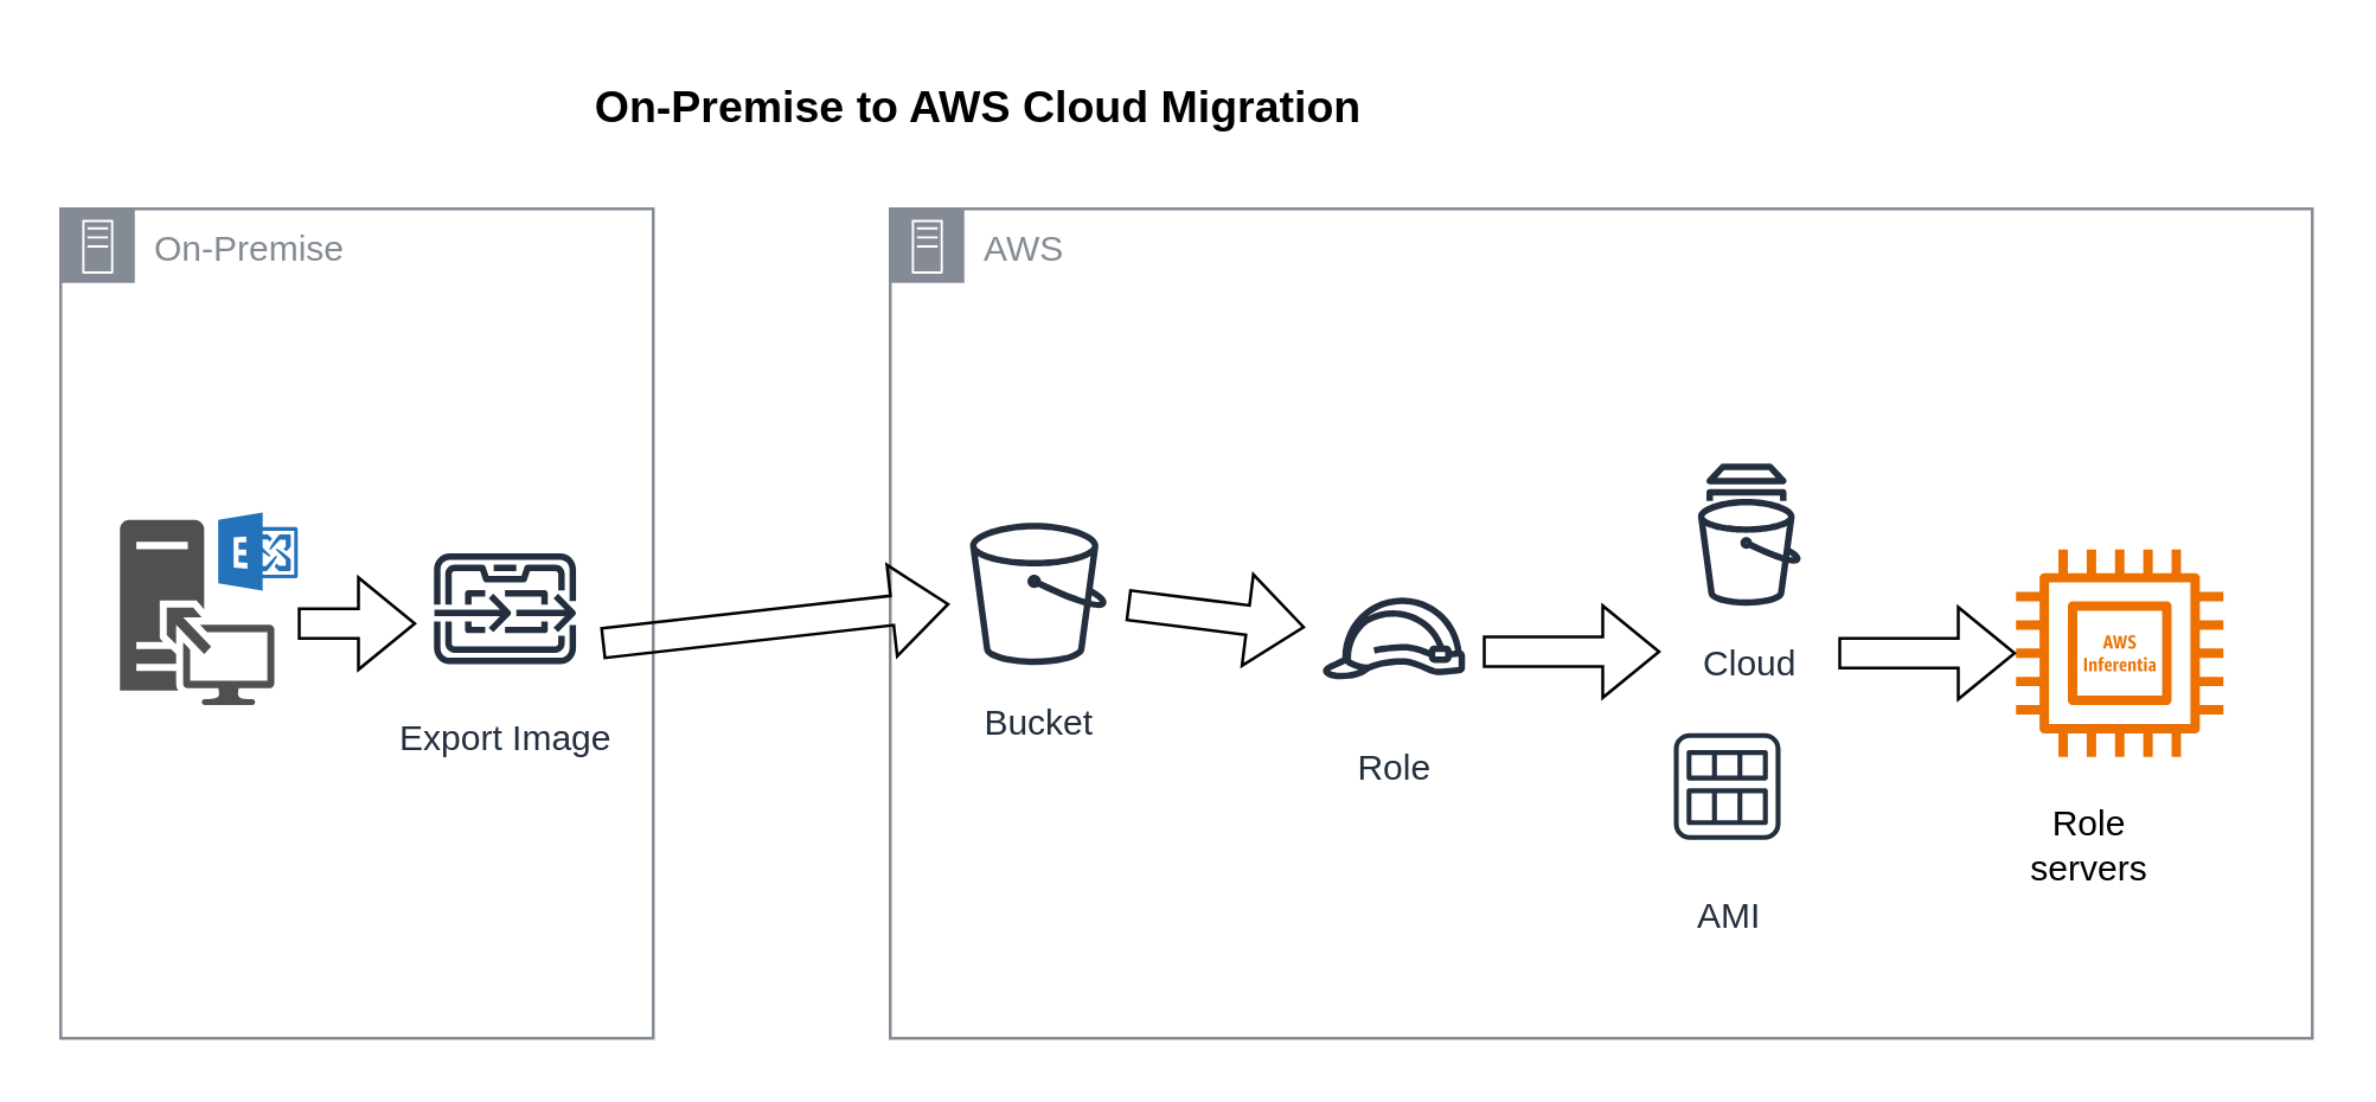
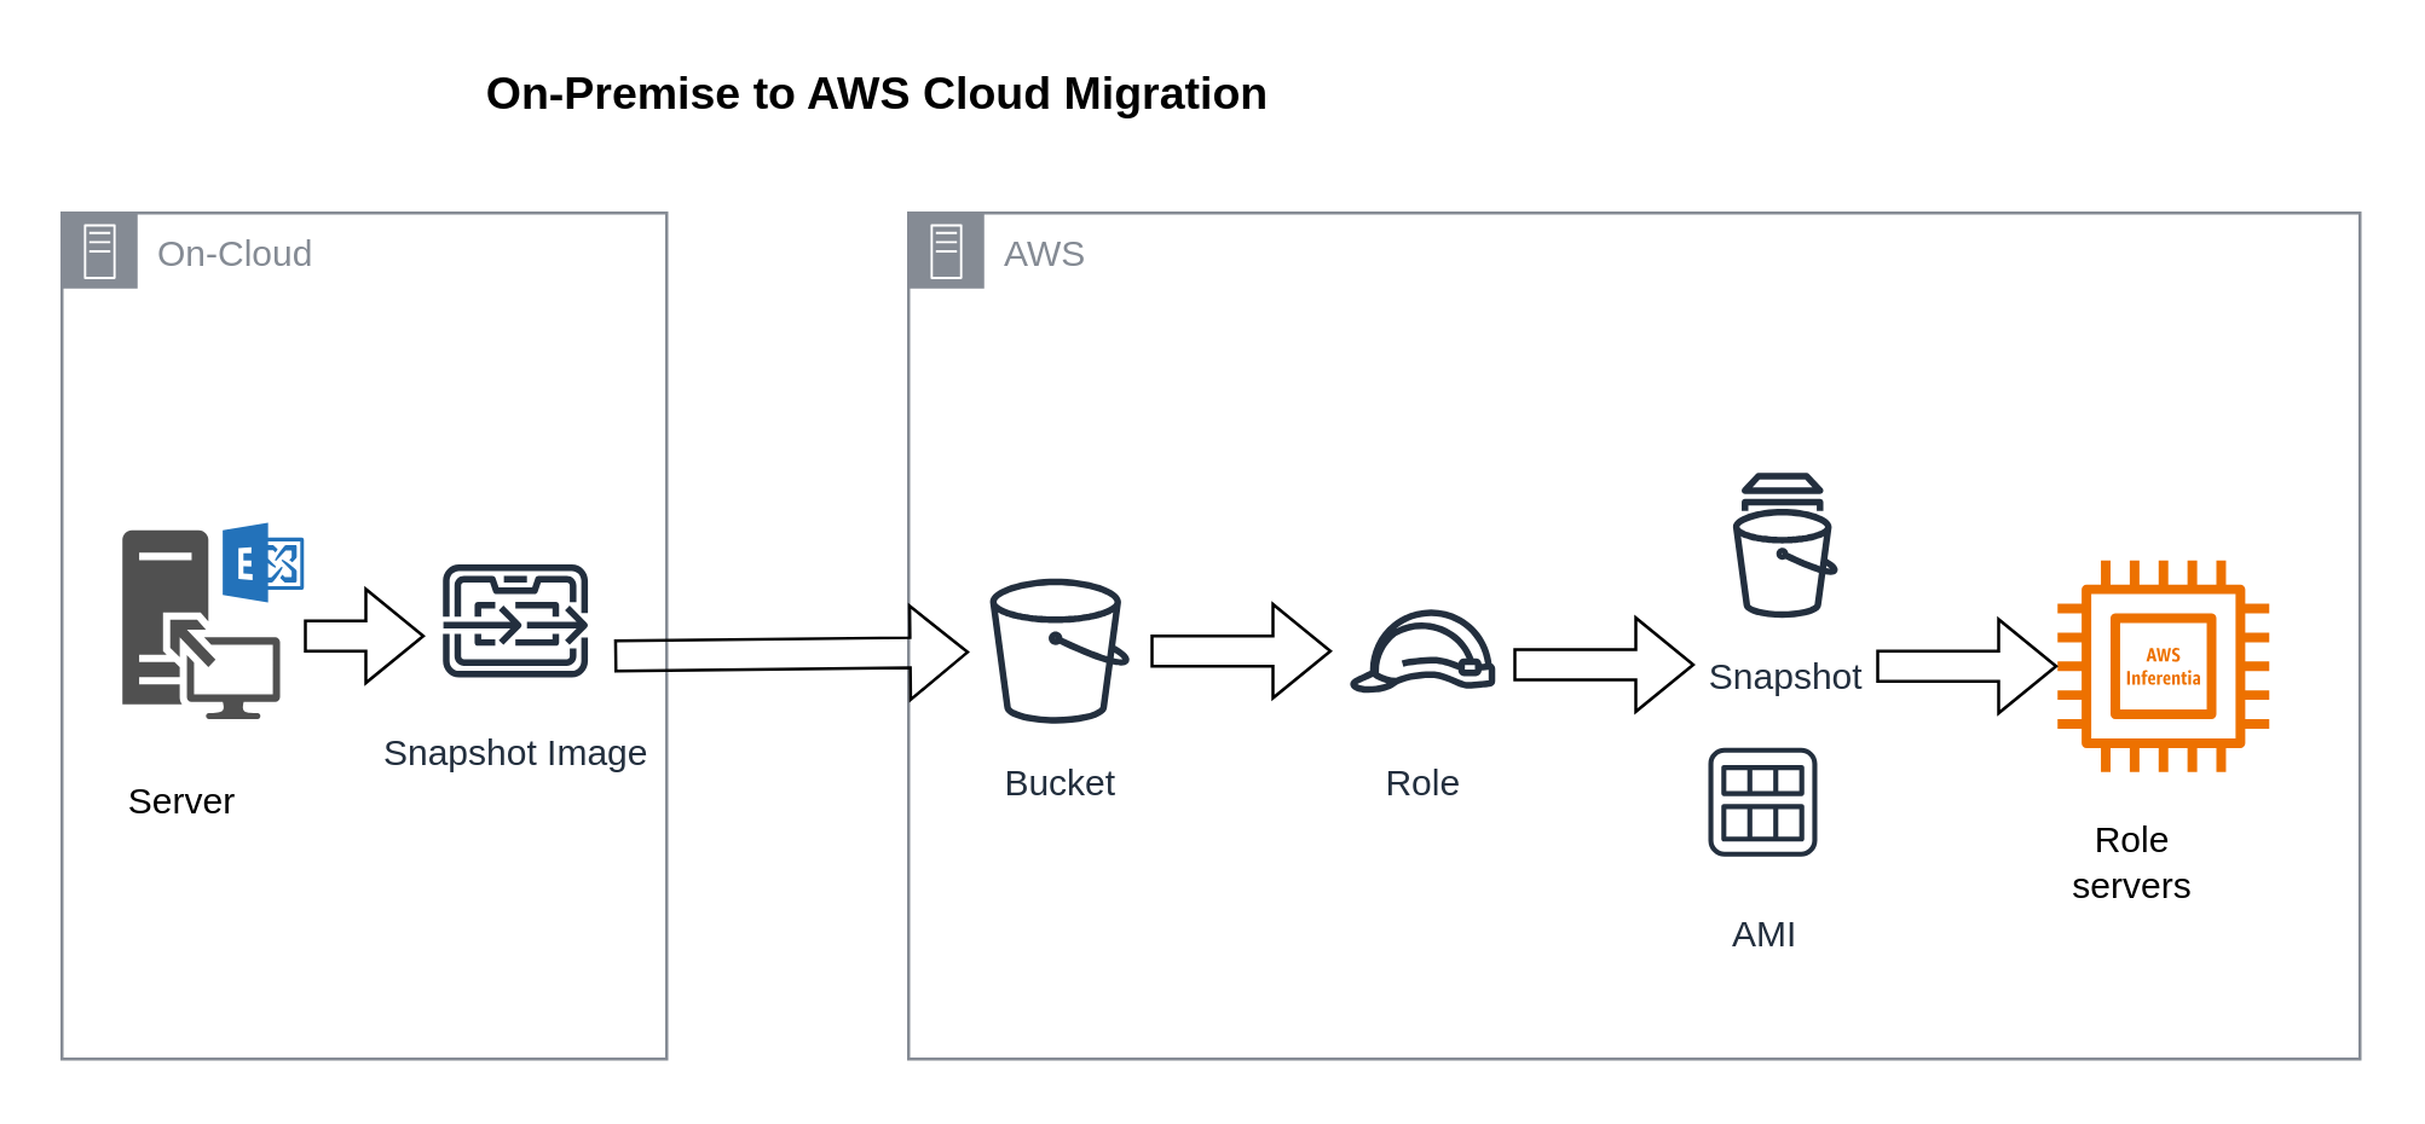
- <mxCell id="16" value="On-Premise to AWS Cloud Migration" style="text;html=1;align=center;verticalAlign=middle;whiteSpace=wrap;rounded=0;fontStyle=1;fontSize=15;" vertex="1" parent="1"><mxGeometry x="110" y="20" width="440" height="30" as="geometry" /></mxCell>
+ <mxCell id="16" value="On-Premise to AWS Cloud Migration" style="text;html=1;align=center;verticalAlign=middle;whiteSpace=wrap;rounded=0;fontStyle=1;fontSize=15;" vertex="1" parent="1"><mxGeometry x="70" y="15" width="440" height="30" as="geometry" /></mxCell>
- <mxCell id="2" value="On-Premise" style="sketch=0;outlineConnect=0;gradientColor=none;html=1;whiteSpace=wrap;fontSize=12;fontStyle=0;shape=mxgraph.aws4.group;grIcon=mxgraph.aws4.group_on_premise;strokeColor=#858B94;fillColor=none;verticalAlign=top;align=left;spacingLeft=30;fontColor=#858B94;dashed=0;" vertex="1" parent="1"><mxGeometry x="20" y="70" width="200" height="280" as="geometry" /></mxCell>
+ <mxCell id="2" value="On-Cloud" style="sketch=0;outlineConnect=0;gradientColor=none;html=1;whiteSpace=wrap;fontSize=12;fontStyle=0;shape=mxgraph.aws4.group;grIcon=mxgraph.aws4.group_on_premise;strokeColor=#858B94;fillColor=none;verticalAlign=top;align=left;spacingLeft=30;fontColor=#858B94;dashed=0;" vertex="1" parent="1"><mxGeometry x="20" y="70" width="200" height="280" as="geometry" /></mxCell>
- <mxCell id="9" value="Bucket" style="sketch=0;outlineConnect=0;fontColor=#232F3E;gradientColor=none;strokeColor=#232F3E;fillColor=#ffffff;dashed=0;verticalLabelPosition=bottom;verticalAlign=top;align=center;html=1;fontSize=12;fontStyle=0;aspect=fixed;shape=mxgraph.aws4.resourceIcon;resIcon=mxgraph.aws4.bucket;" vertex="1" parent="1"><mxGeometry x="320" y="170" width="60" height="60" as="geometry" /></mxCell>
+ <mxCell id="9" value="Bucket" style="sketch=0;outlineConnect=0;fontColor=#232F3E;gradientColor=none;strokeColor=#232F3E;fillColor=#ffffff;dashed=0;verticalLabelPosition=bottom;verticalAlign=top;align=center;html=1;fontSize=12;fontStyle=0;aspect=fixed;shape=mxgraph.aws4.resourceIcon;resIcon=mxgraph.aws4.bucket;" vertex="1" parent="1"><mxGeometry x="320" y="185" width="60" height="60" as="geometry" /></mxCell>
- <mxCell id="18" value="Cloud" style="sketch=0;outlineConnect=0;fontColor=#232F3E;gradientColor=none;strokeColor=#232F3E;fillColor=#ffffff;dashed=0;verticalLabelPosition=bottom;verticalAlign=top;align=center;html=1;fontSize=12;fontStyle=0;aspect=fixed;shape=mxgraph.aws4.resourceIcon;resIcon=mxgraph.aws4.snapshot;" vertex="1" parent="1"><mxGeometry x="560" y="150" width="60" height="60" as="geometry" /></mxCell>
+ <mxCell id="18" value="Snapshot" style="sketch=0;outlineConnect=0;fontColor=#232F3E;gradientColor=none;strokeColor=#232F3E;fillColor=#ffffff;dashed=0;verticalLabelPosition=bottom;verticalAlign=top;align=center;html=1;fontSize=12;fontStyle=0;aspect=fixed;shape=mxgraph.aws4.resourceIcon;resIcon=mxgraph.aws4.snapshot;" vertex="1" parent="1"><mxGeometry x="560" y="150" width="60" height="60" as="geometry" /></mxCell>
- <mxCell id="6" value="Export Image" style="sketch=0;outlineConnect=0;fontColor=#232F3E;gradientColor=none;strokeColor=#232F3E;fillColor=#ffffff;dashed=0;verticalLabelPosition=bottom;verticalAlign=top;align=center;html=1;fontSize=12;fontStyle=0;aspect=fixed;shape=mxgraph.aws4.resourceIcon;resIcon=mxgraph.aws4.import_export;" vertex="1" parent="1"><mxGeometry x="140" y="175" width="60" height="60" as="geometry" /></mxCell>
+ <mxCell id="6" value="Snapshot Image" style="sketch=0;outlineConnect=0;fontColor=#232F3E;gradientColor=none;strokeColor=#232F3E;fillColor=#ffffff;dashed=0;verticalLabelPosition=bottom;verticalAlign=top;align=center;html=1;fontSize=12;fontStyle=0;aspect=fixed;shape=mxgraph.aws4.resourceIcon;resIcon=mxgraph.aws4.import_export;" vertex="1" parent="1"><mxGeometry x="140" y="175" width="60" height="60" as="geometry" /></mxCell>
+ <mxCell id="7" value="Server" style="text;html=1;align=center;verticalAlign=middle;whiteSpace=wrap;rounded=0;" vertex="1" parent="1"><mxGeometry x="30" y="250" width="60" height="30" as="geometry" /></mxCell>
